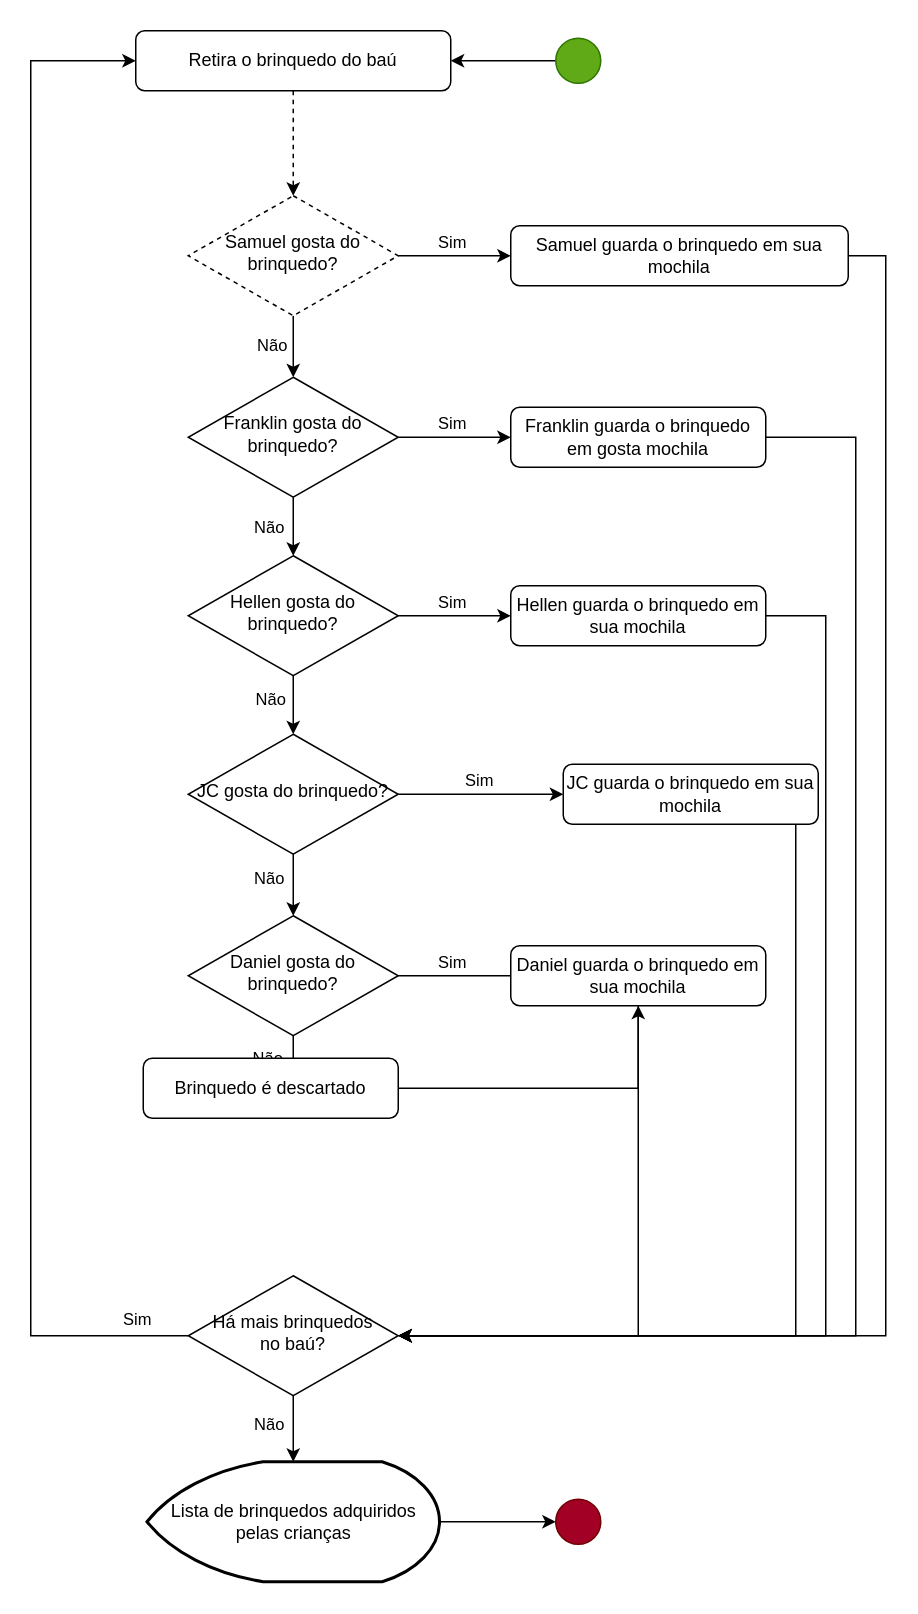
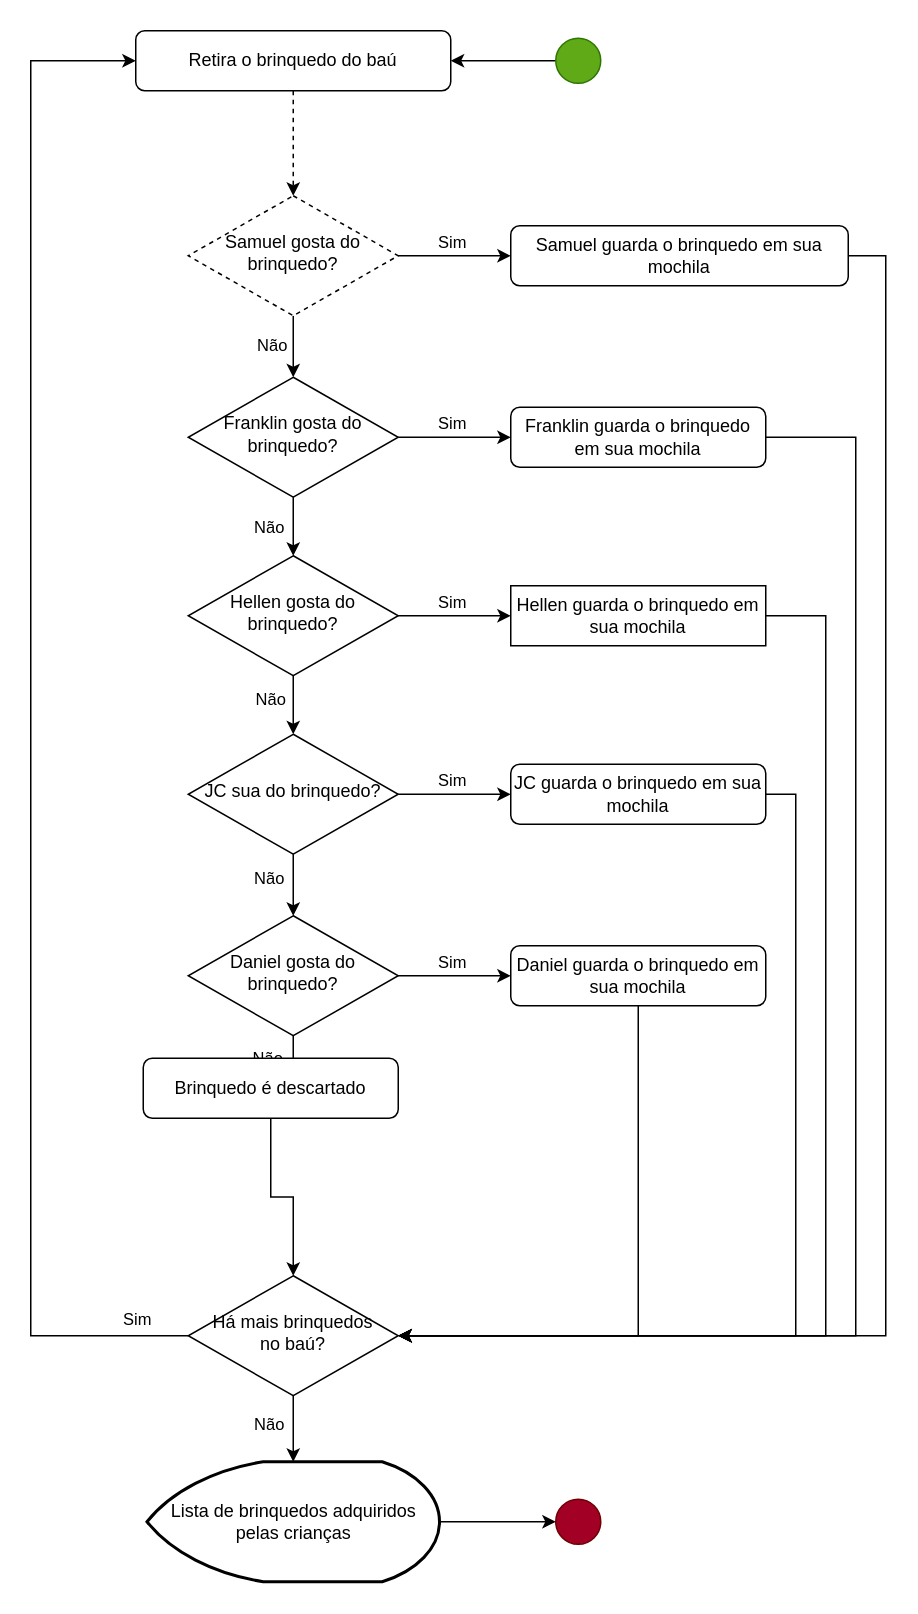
- <mxCell id="19" value="Franklin guarda o brinquedo em gosta mochila" style="rounded=1;whiteSpace=wrap;html=1;fontSize=12;glass=0;strokeWidth=1;shadow=0;" vertex="1" parent="1"><mxGeometry x="340" y="271" width="170" height="40" as="geometry" /></mxCell>
+ <mxCell id="19" value="Franklin guarda o brinquedo em sua mochila" style="rounded=1;whiteSpace=wrap;html=1;fontSize=12;glass=0;strokeWidth=1;shadow=0;" vertex="1" parent="1"><mxGeometry x="340" y="271" width="170" height="40" as="geometry" /></mxCell>
- <mxCell id="26" value="Hellen guarda o brinquedo em sua mochila" style="rounded=1;whiteSpace=wrap;html=1;fontSize=12;glass=0;strokeWidth=1;shadow=0;" vertex="1" parent="1"><mxGeometry x="340" y="390" width="170" height="40" as="geometry" /></mxCell>
+ <mxCell id="26" value="Hellen guarda o brinquedo em sua mochila" style="whiteSpace=wrap;html=1;fontSize=12;glass=0;strokeWidth=1;shadow=0;rounded=0;" vertex="1" parent="1"><mxGeometry x="340" y="390" width="170" height="40" as="geometry" /></mxCell>
- <mxCell id="31" value="JC gosta do brinquedo?" style="rhombus;whiteSpace=wrap;html=1;shadow=0;fontFamily=Helvetica;fontSize=12;align=center;strokeWidth=1;spacing=6;spacingTop=-4;" vertex="1" parent="1"><mxGeometry x="125" y="489" width="140" height="80" as="geometry" /></mxCell>
+ <mxCell id="31" value="JC sua do brinquedo?" style="rhombus;whiteSpace=wrap;html=1;shadow=0;fontFamily=Helvetica;fontSize=12;align=center;strokeWidth=1;spacing=6;spacingTop=-4;" vertex="1" parent="1"><mxGeometry x="125" y="489" width="140" height="80" as="geometry" /></mxCell>
- <mxCell id="33" value="JC guarda o brinquedo em sua mochila" style="rounded=1;whiteSpace=wrap;html=1;fontSize=12;glass=0;strokeWidth=1;shadow=0;" vertex="1" parent="1"><mxGeometry x="375" y="509" width="170" height="40" as="geometry" /></mxCell>
+ <mxCell id="33" value="JC guarda o brinquedo em sua mochila" style="rounded=1;whiteSpace=wrap;html=1;fontSize=12;glass=0;strokeWidth=1;shadow=0;" vertex="1" parent="1"><mxGeometry x="340" y="509" width="170" height="40" as="geometry" /></mxCell>
- <mxCell id="34" value="" style="edgeStyle=orthogonalEdgeStyle;rounded=0;orthogonalLoop=1;jettySize=auto;html=1;endArrow=none;" edge="1" parent="1" source="38" target="40"><mxGeometry relative="1" as="geometry" /></mxCell>
+ <mxCell id="34" value="" style="edgeStyle=orthogonalEdgeStyle;rounded=0;orthogonalLoop=1;jettySize=auto;html=1;" edge="1" parent="1" source="38" target="40"><mxGeometry relative="1" as="geometry" /></mxCell>
- <mxCell id="41" value="" style="edgeStyle=orthogonalEdgeStyle;rounded=0;orthogonalLoop=1;jettySize=auto;html=1;" edge="1" parent="1" source="42" target="40"><mxGeometry relative="1" as="geometry" /></mxCell>
+ <mxCell id="41" value="" style="edgeStyle=orthogonalEdgeStyle;rounded=0;orthogonalLoop=1;jettySize=auto;html=1;" edge="1" parent="1" source="42" target="47"><mxGeometry relative="1" as="geometry" /></mxCell>
